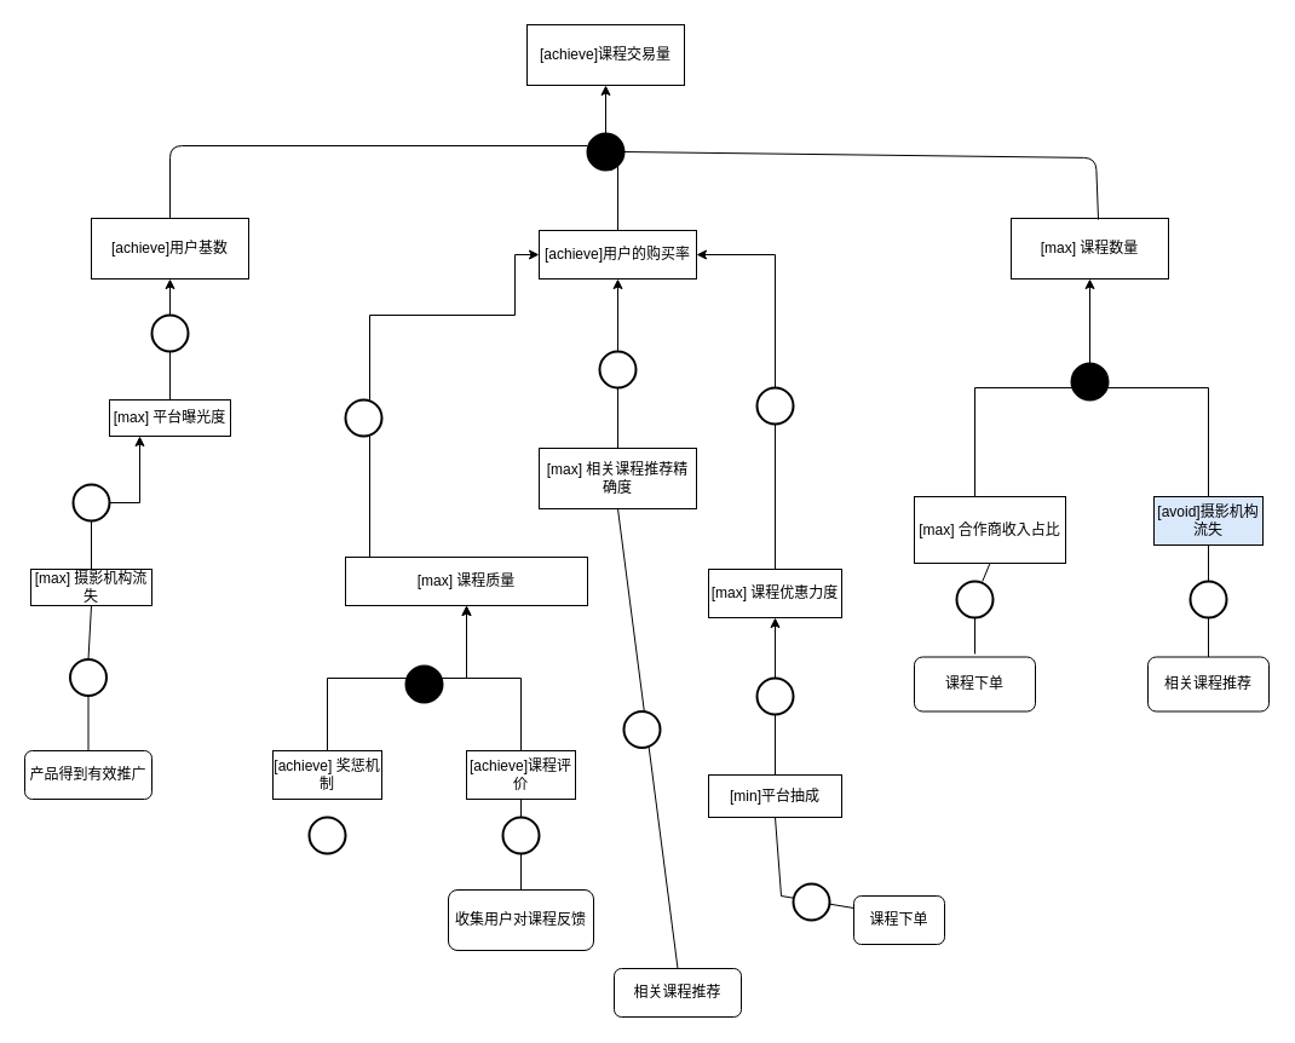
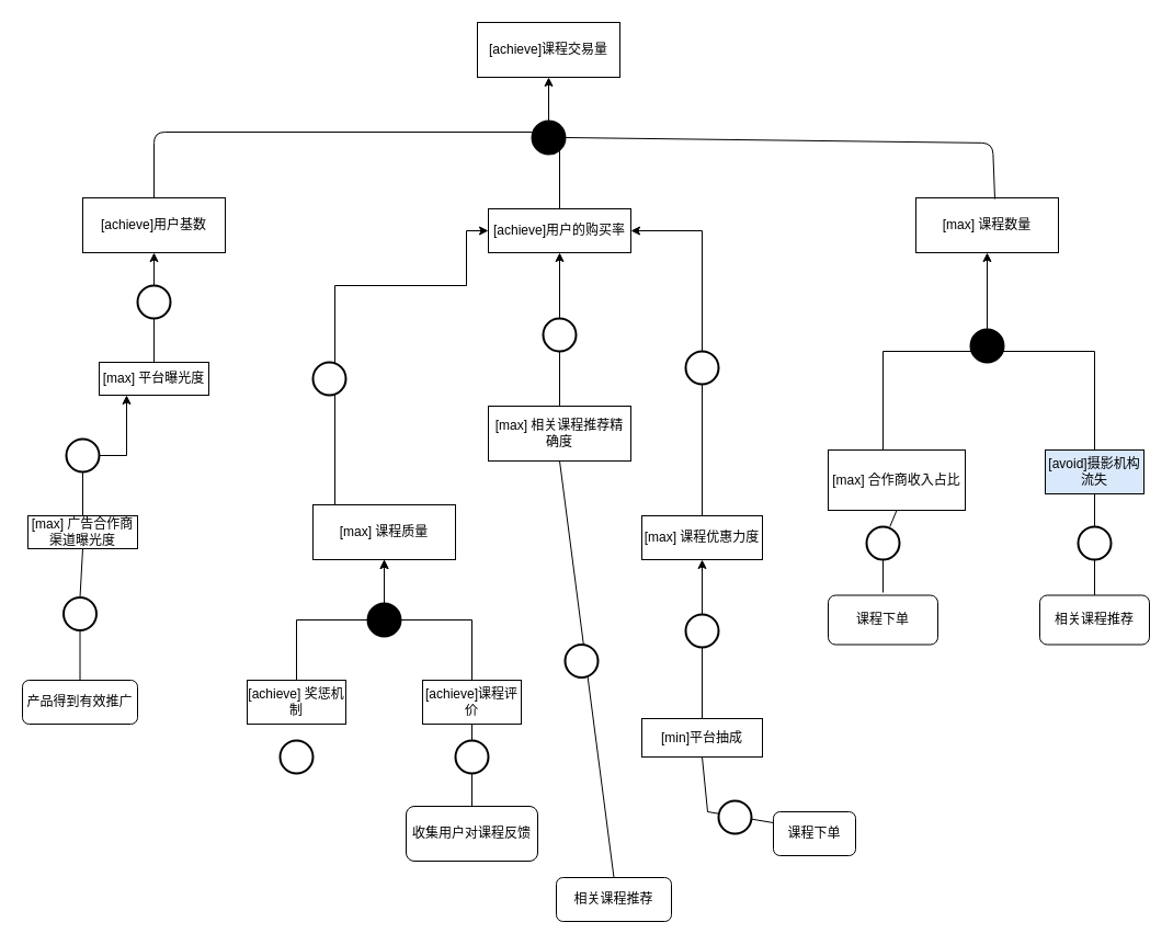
- <mxCell id="12" value="[max] 课程质量" style="rounded=0;whiteSpace=wrap;html=1;" vertex="1" parent="1"><mxGeometry x="285" y="460" width="200" height="40" as="geometry" /></mxCell>
+ <mxCell id="12" value="[max] 课程质量" style="rounded=0;whiteSpace=wrap;html=1;" vertex="1" parent="1"><mxGeometry x="285" y="460" width="130" height="50" as="geometry" /></mxCell>
- <mxCell id="26" value="[max] 摄影机构流失" style="rounded=0;whiteSpace=wrap;html=1;" vertex="1" parent="1"><mxGeometry x="25" y="470" width="100" height="30" as="geometry" /></mxCell>
+ <mxCell id="26" value="[max] 广告合作商渠道曝光度" style="rounded=0;whiteSpace=wrap;html=1;" vertex="1" parent="1"><mxGeometry x="25" y="470" width="100" height="30" as="geometry" /></mxCell>
- <mxCell id="22" value="[min]平台抽成" style="rounded=0;whiteSpace=wrap;html=1;" vertex="1" parent="1"><mxGeometry x="585" y="640" width="110" height="35" as="geometry" /></mxCell>
+ <mxCell id="22" value="[min]平台抽成" style="rounded=0;whiteSpace=wrap;html=1;" vertex="1" parent="1"><mxGeometry x="585" y="655" width="110" height="35" as="geometry" /></mxCell>
